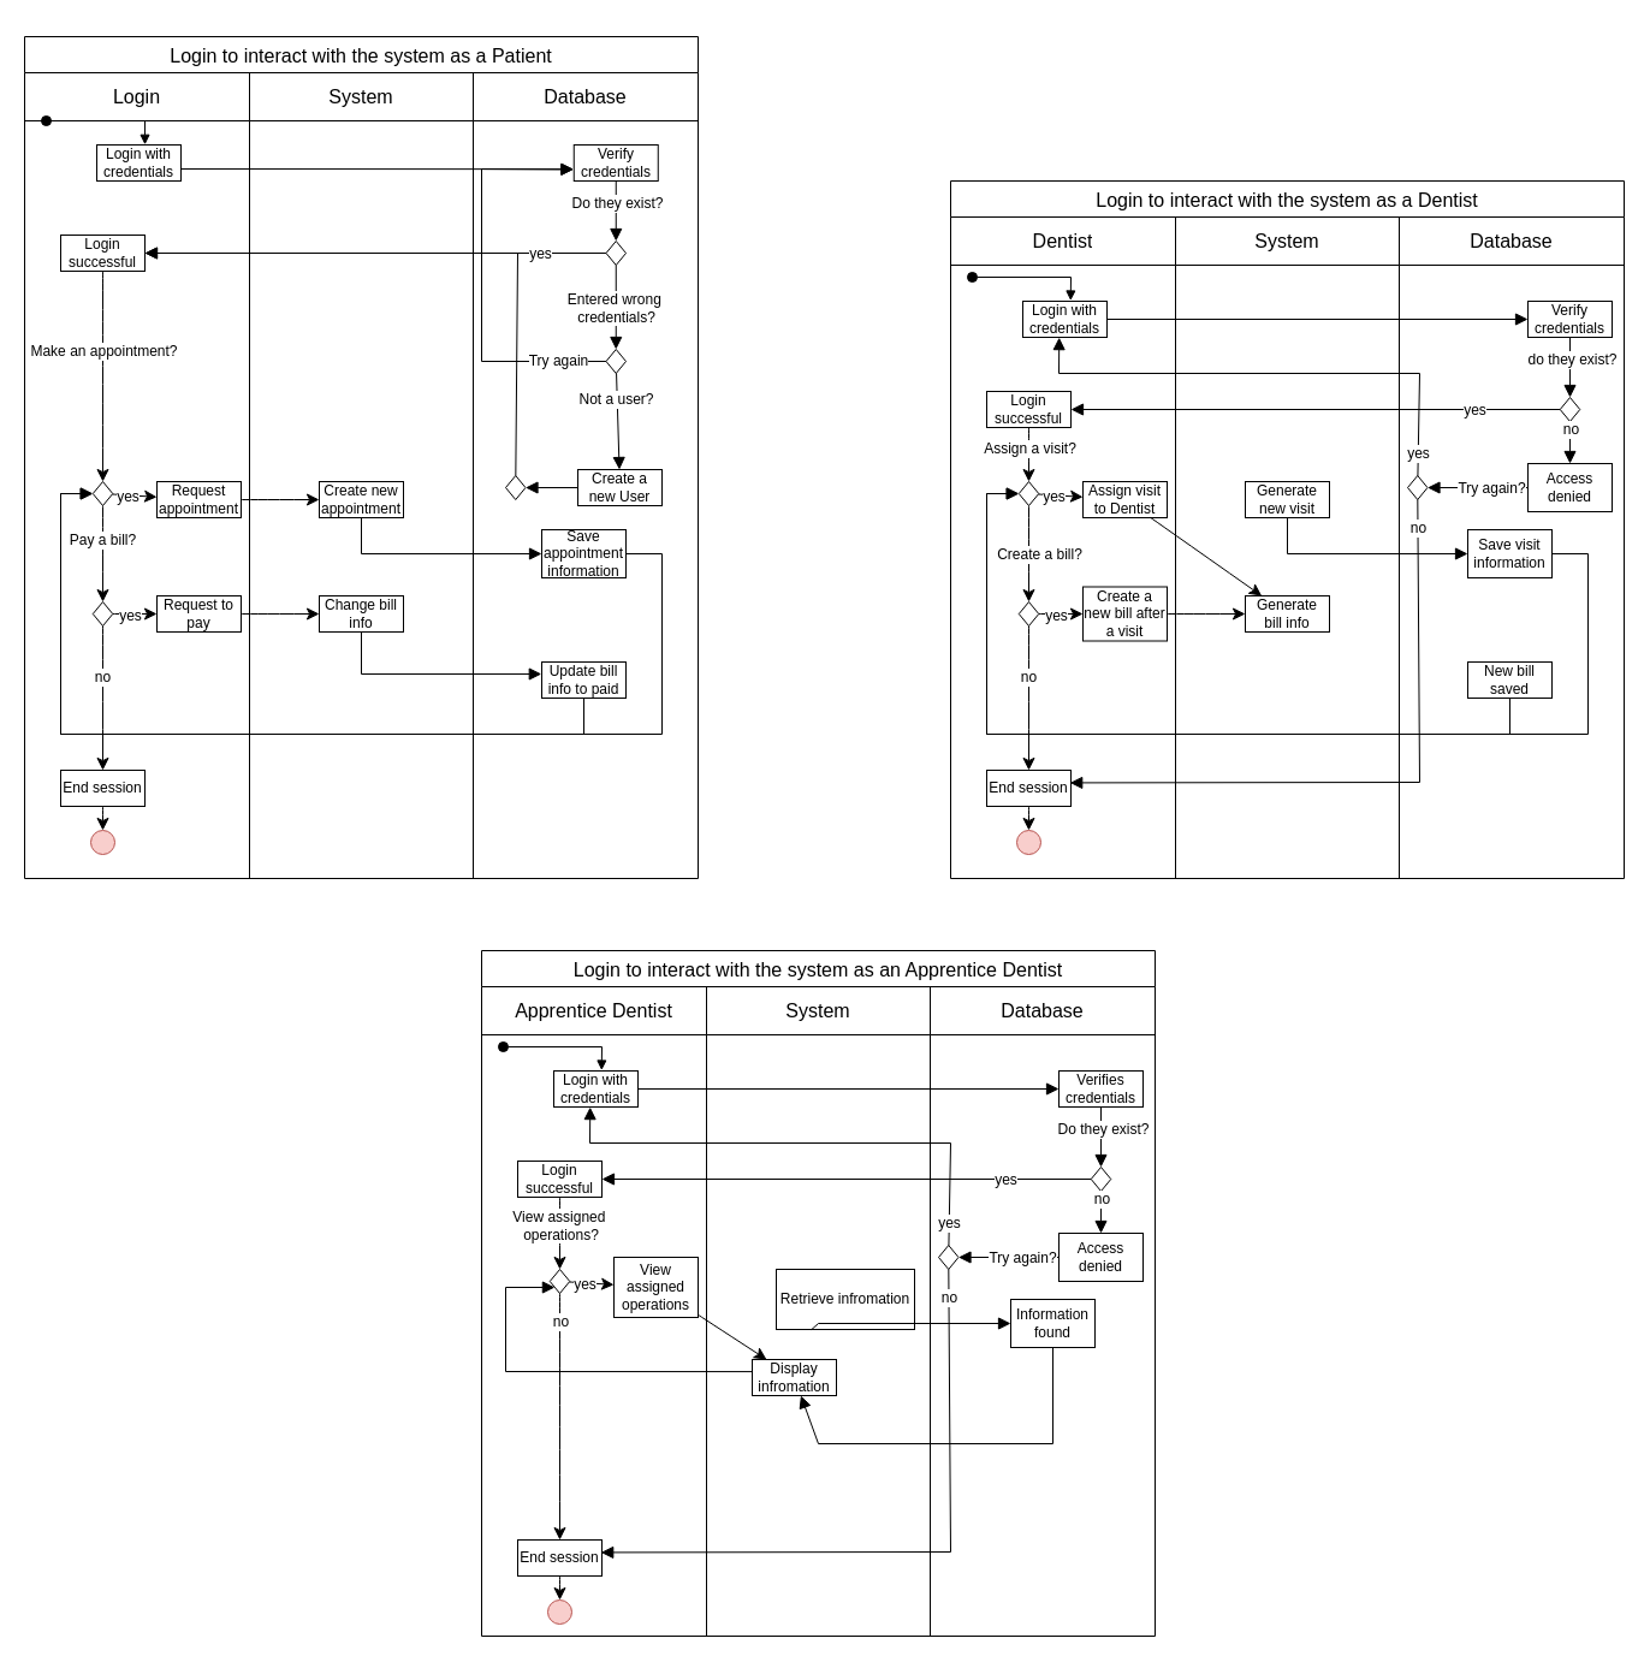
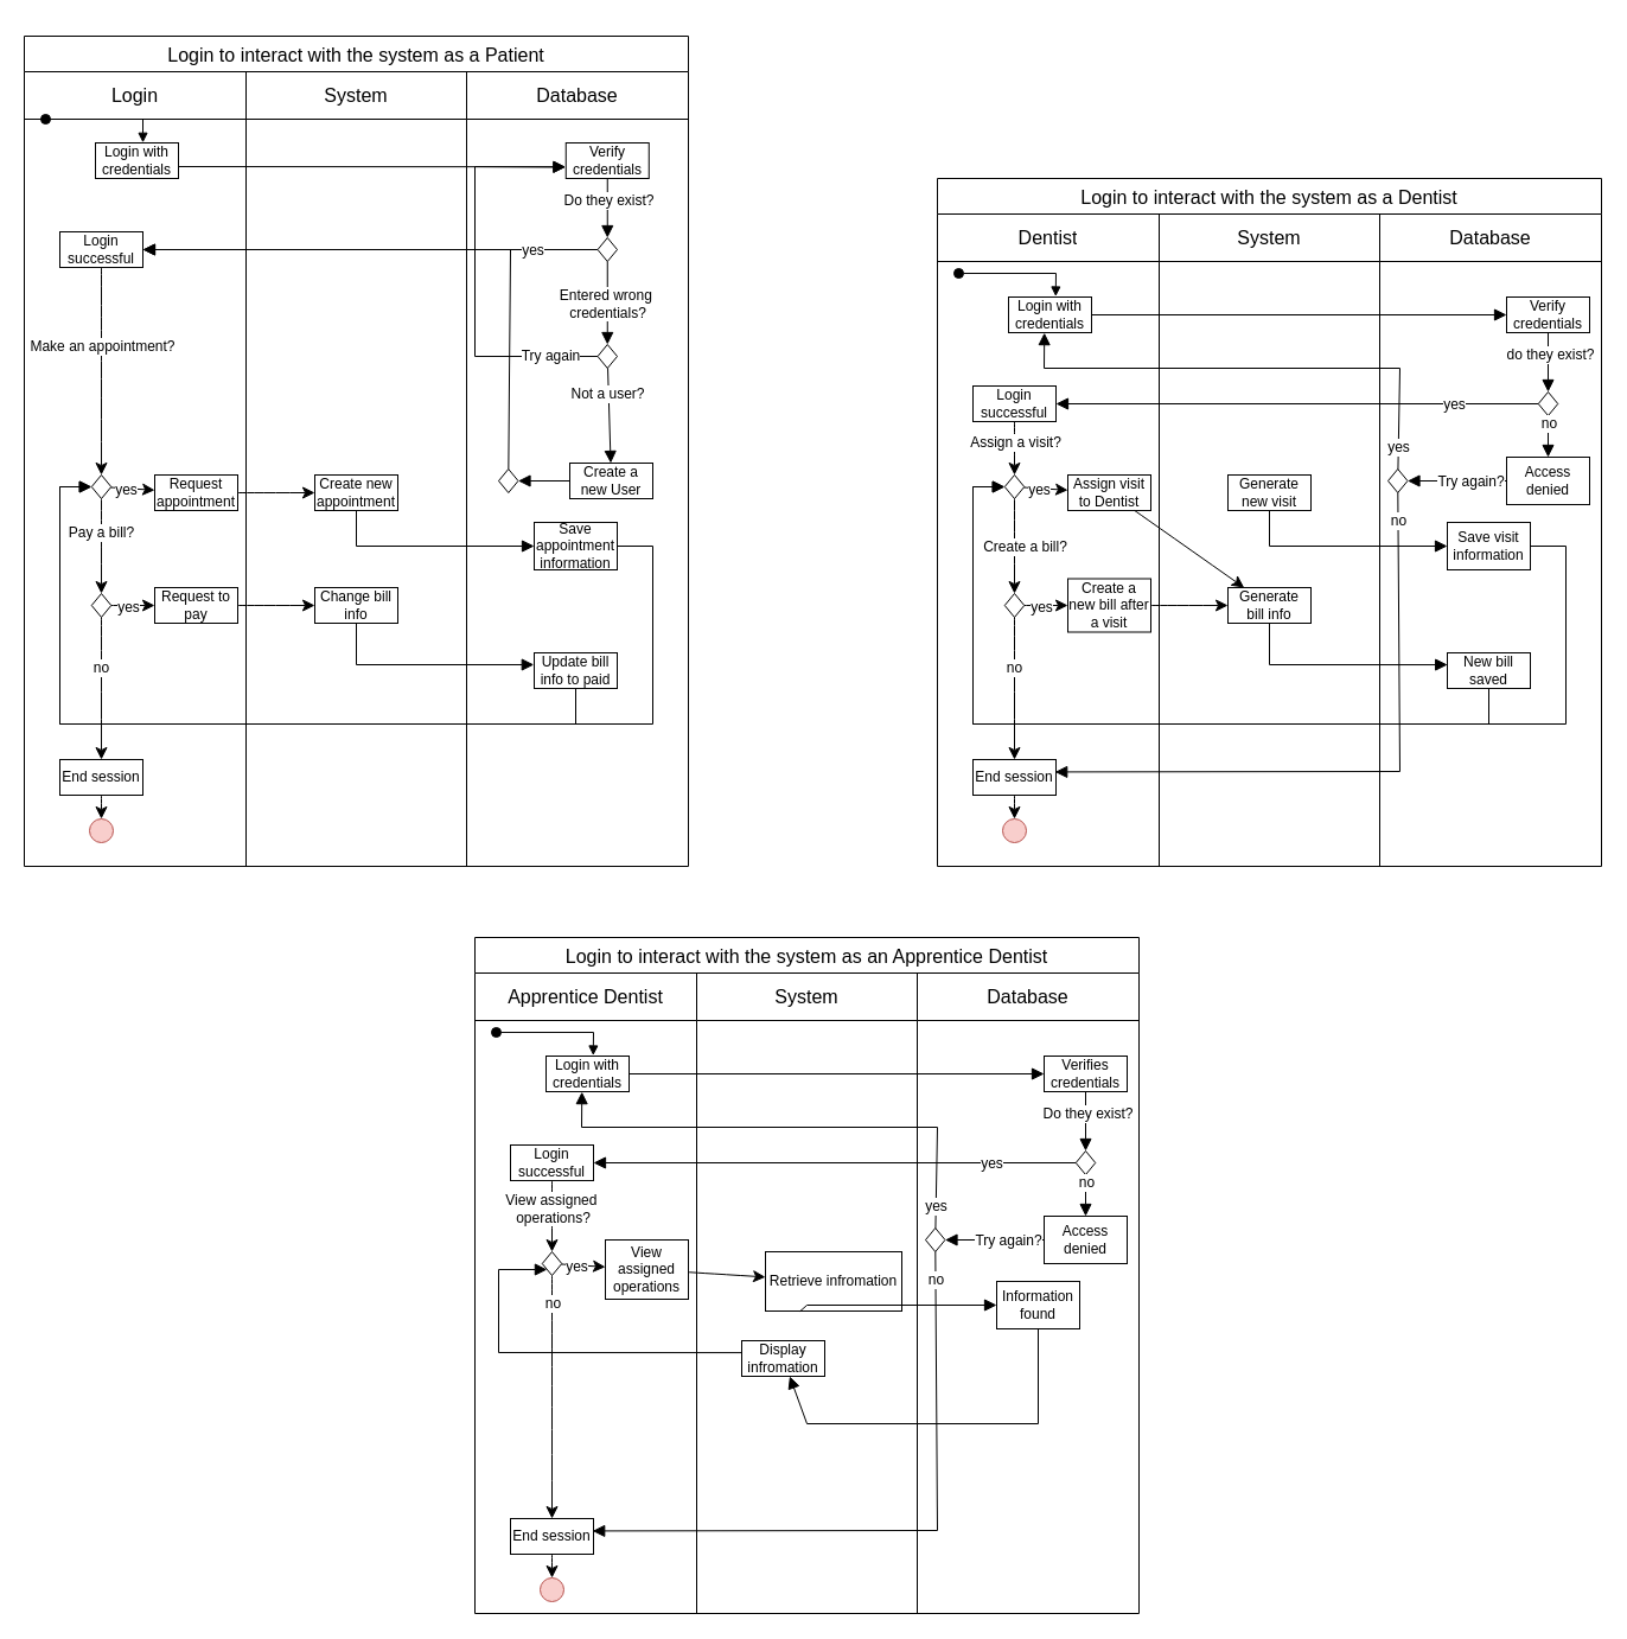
+ <mxCell id="101" value="" style="html=1;verticalAlign=bottom;endArrow=block;curved=0;rounded=0;fontSize=12;startSize=8;endSize=8;entryX=0.003;entryY=0.335;entryDx=0;entryDy=0;entryPerimeter=0;" parent="52" source="100" target="102" edge="1"><mxGeometry width="80" relative="1" as="geometry"><mxPoint x="399" y="255" as="sourcePoint" /><mxPoint x="620" y="470" as="targetPoint" /><Array as="points"><mxPoint x="280" y="410" /></Array></mxGeometry></mxCell>
- <mxCell id="135" value="" style="endArrow=classic;html=1;rounded=0;fontSize=12;startSize=8;endSize=8;curved=1;" parent="110" source="134" target="153" edge="1"><mxGeometry width="50" height="50" relative="1" as="geometry"><mxPoint x="105" y="215" as="sourcePoint" /><mxPoint x="-20" y="270" as="targetPoint" /></mxGeometry></mxCell>
+ <mxCell id="135" value="" style="endArrow=classic;html=1;rounded=0;fontSize=12;startSize=8;endSize=8;curved=1;" parent="110" source="134" target="136" edge="1"><mxGeometry width="50" height="50" relative="1" as="geometry"><mxPoint x="105" y="215" as="sourcePoint" /><mxPoint x="-20" y="270" as="targetPoint" /></mxGeometry></mxCell>
